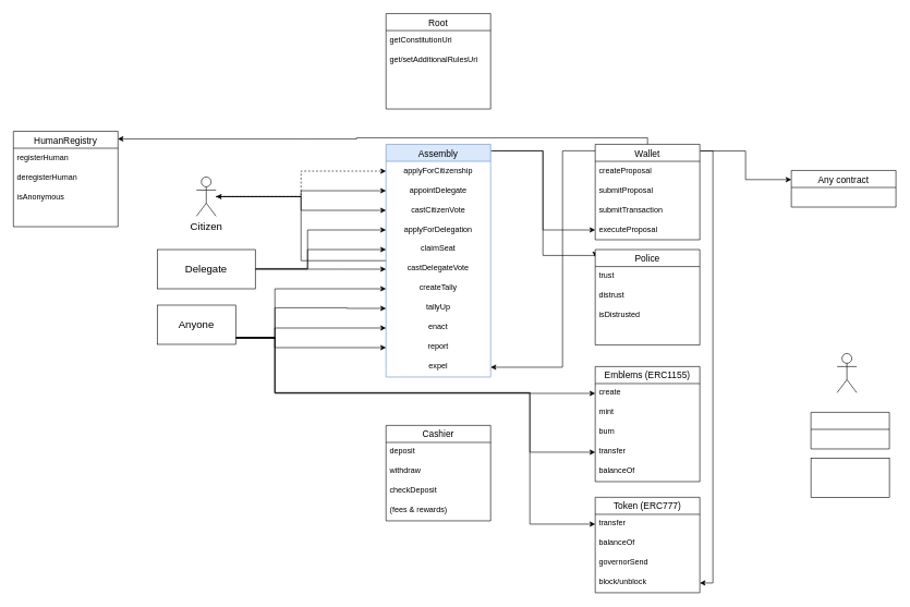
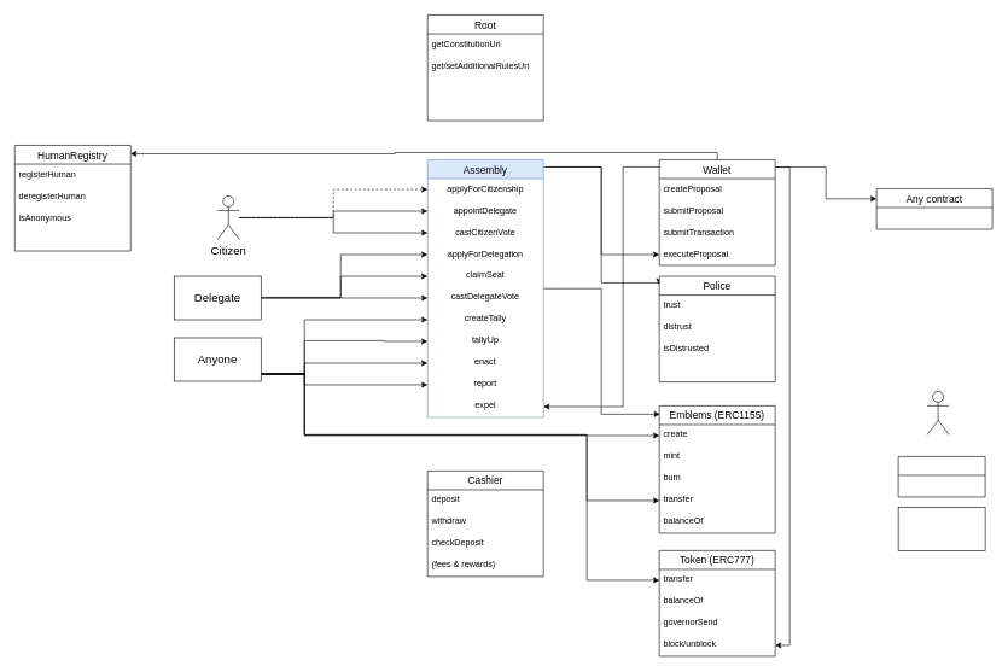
- <mxCell id="4" style="edgeStyle=orthogonalEdgeStyle;rounded=0;orthogonalLoop=1;jettySize=auto;html=1;" parent="1" source="5" target="51" edge="1"><mxGeometry relative="1" as="geometry" /></mxCell>
+ <mxCell id="4" style="edgeStyle=orthogonalEdgeStyle;rounded=0;orthogonalLoop=1;jettySize=auto;html=1;entryX=0.006;entryY=0.066;entryDx=0;entryDy=0;entryPerimeter=0;" parent="1" source="5" target="32" edge="1"><mxGeometry relative="1" as="geometry" /></mxCell>
- <mxCell id="55" value="Delegate" style="rounded=0;whiteSpace=wrap;html=1;fontSize=16;" parent="1" vertex="1"><mxGeometry x="240" y="381" width="150" height="60" as="geometry" /></mxCell>
+ <mxCell id="55" value="Delegate" style="rounded=0;whiteSpace=wrap;html=1;fontSize=16;" parent="1" vertex="1"><mxGeometry x="240" y="381" width="120" height="60" as="geometry" /></mxCell>
